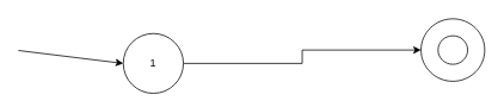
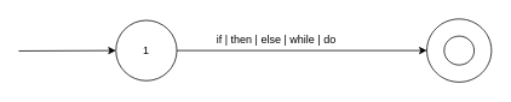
+ <mxCell id="6" value="if | then | else | while | do" style="text;html=1;align=center;verticalAlign=middle;resizable=0;points=[];autosize=1;strokeColor=none;fillColor=none;" vertex="1" parent="1"><mxGeometry x="232" y="35" width="141" height="18" as="geometry" /></mxCell>
- <mxCell id="3" value="1" style="ellipse;whiteSpace=wrap;html=1;aspect=fixed;" vertex="1" parent="1"><mxGeometry x="137" y="37" width="67" height="67" as="geometry" /></mxCell>
+ <mxCell id="3" value="1" style="ellipse;whiteSpace=wrap;html=1;aspect=fixed;" vertex="1" parent="1"><mxGeometry x="127" y="22" width="67" height="67" as="geometry" /></mxCell>
